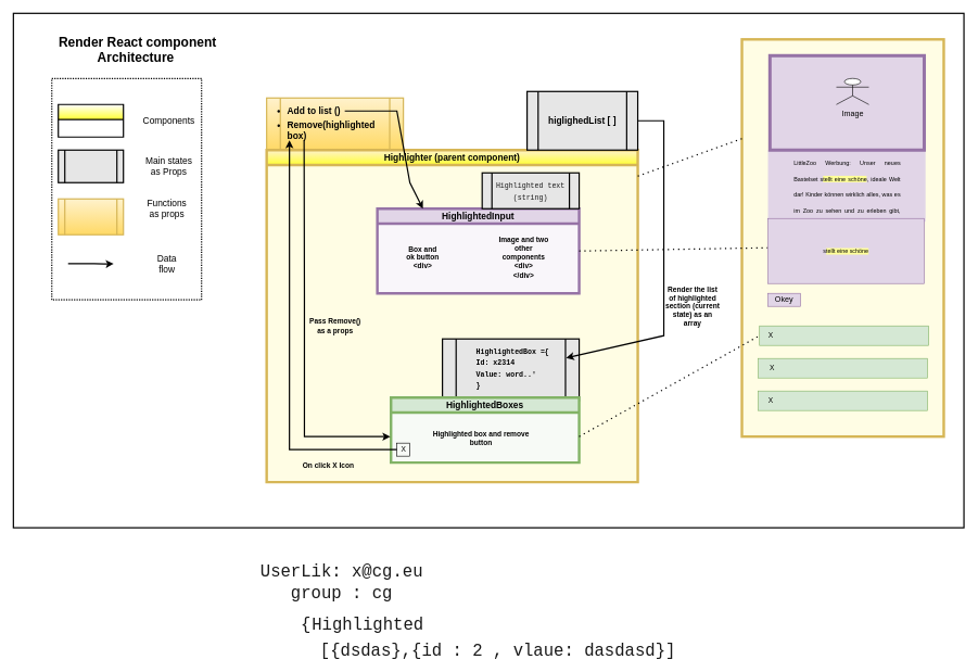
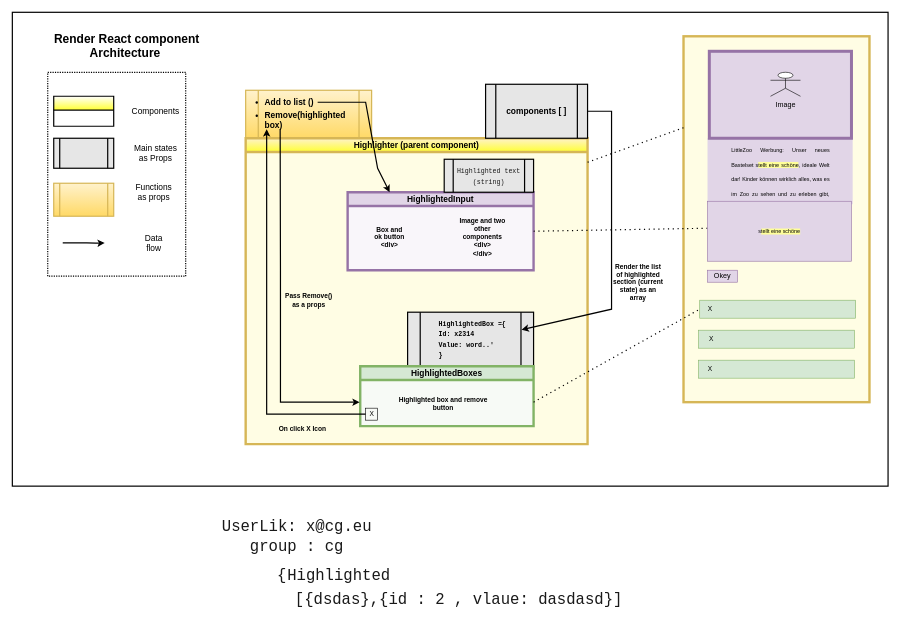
- <mxCell id="29" value="&lt;b&gt;higlighedList [ ]&lt;/b&gt;" style="text;html=1;strokeColor=none;fillColor=none;align=center;verticalAlign=middle;whiteSpace=wrap;rounded=0;fontSize=14;" parent="1" vertex="1"><mxGeometry x="829" y="170" width="130" height="30" as="geometry" /></mxCell>
+ <mxCell id="29" value="&lt;b&gt;components [ ]&lt;/b&gt;" style="text;html=1;strokeColor=none;fillColor=none;align=center;verticalAlign=middle;whiteSpace=wrap;rounded=0;fontSize=14;" parent="1" vertex="1"><mxGeometry x="829" y="170" width="130" height="30" as="geometry" /></mxCell>
- <mxCell id="50" value="UserLik: x@cg.eu&lt;br&gt;group : cg" style="text;html=1;align=center;verticalAlign=middle;resizable=0;points=[];autosize=1;strokeColor=none;fillColor=none;fontSize=26;fontFamily=Courier New;fontColor=#191919;rounded=0;" parent="1" vertex="1"><mxGeometry x="389" y="860" width="270" height="70" as="geometry" /></mxCell>
+ <mxCell id="50" value="UserLik: x@cg.eu&lt;br&gt;group : cg" style="text;html=1;align=center;verticalAlign=middle;resizable=0;points=[];autosize=1;strokeColor=none;fillColor=none;fontSize=26;fontFamily=Courier New;fontColor=#191919;rounded=0;" parent="1" vertex="1"><mxGeometry x="359" y="860" width="270" height="70" as="geometry" /></mxCell>
